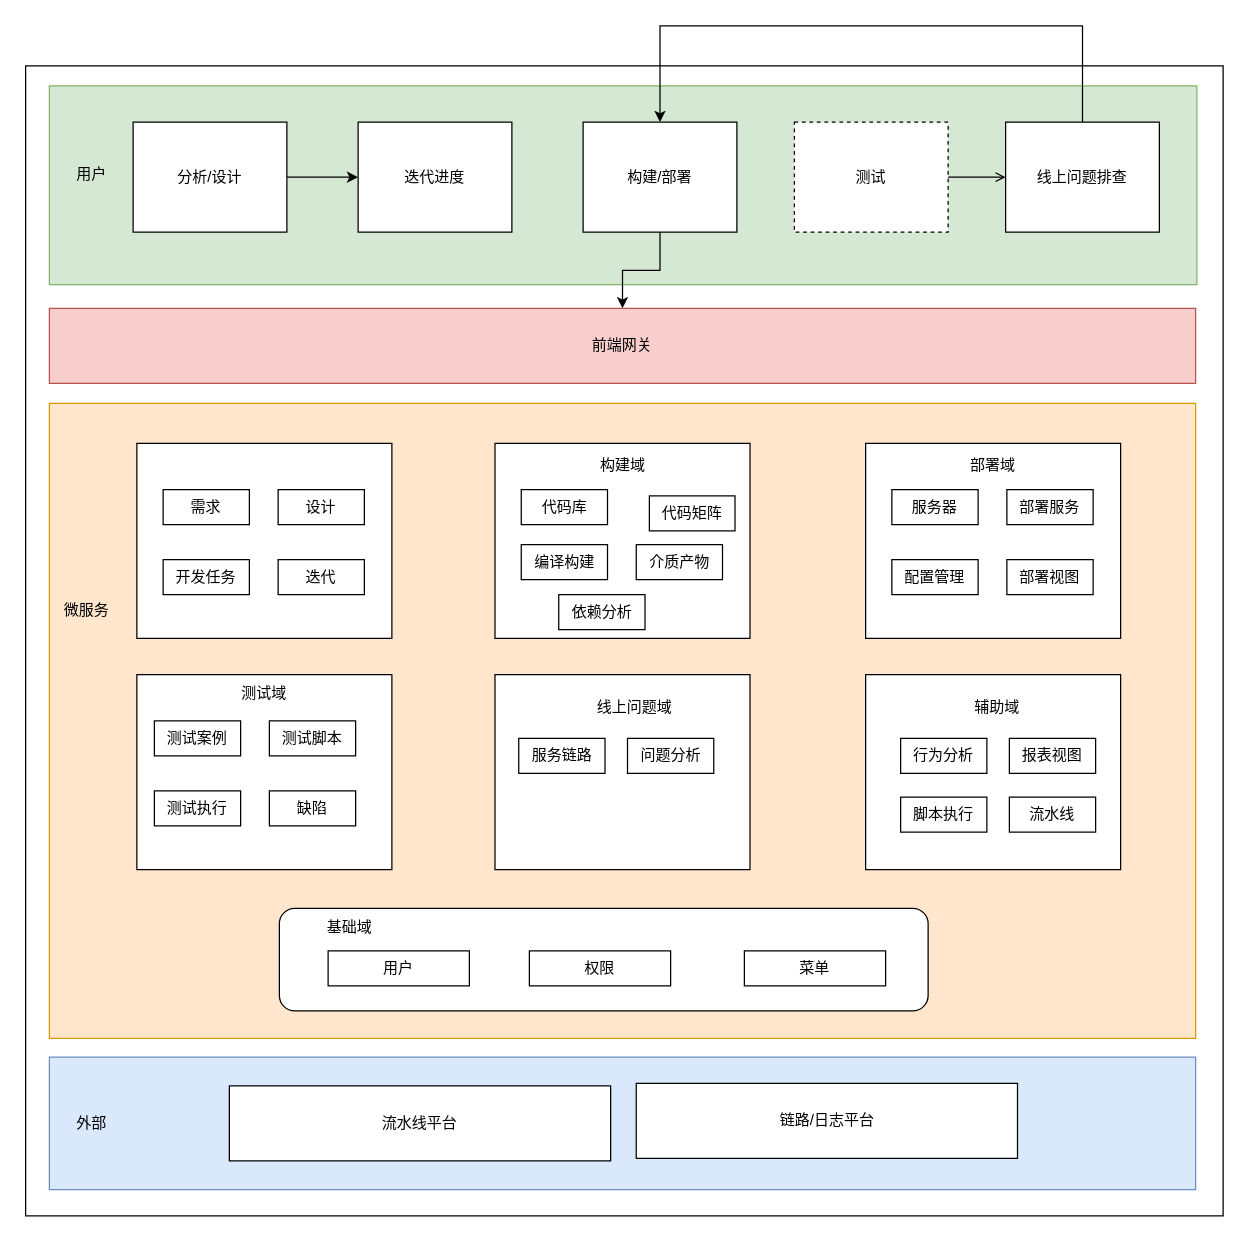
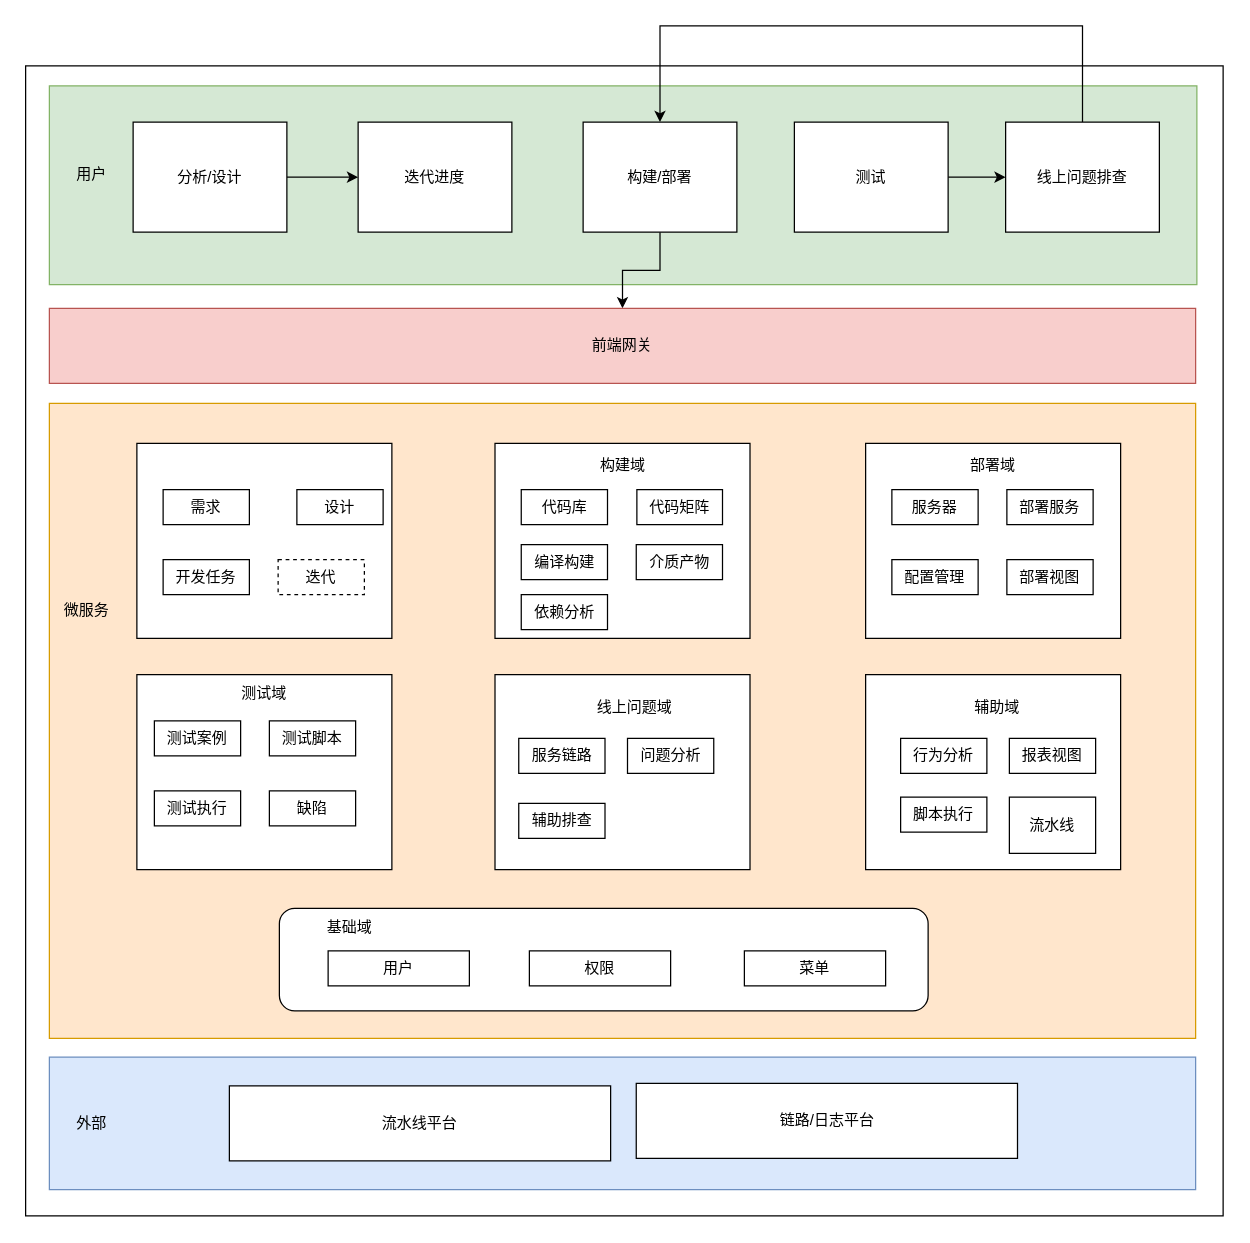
- <mxCell id="11" value="测试" style="rounded=0;whiteSpace=wrap;html=1;dashed=1;" parent="1" vertex="1"><mxGeometry x="635" y="97" width="123" height="88" as="geometry" /></mxCell>
+ <mxCell id="11" value="测试" style="rounded=0;whiteSpace=wrap;html=1;" parent="1" vertex="1"><mxGeometry x="635" y="97" width="123" height="88" as="geometry" /></mxCell>
- <mxCell id="10" value="" style="edgeStyle=orthogonalEdgeStyle;rounded=0;orthogonalLoop=1;jettySize=auto;html=1;endArrow=open;" parent="1" source="11" target="13" edge="1"><mxGeometry relative="1" as="geometry" /></mxCell>
+ <mxCell id="10" value="" style="edgeStyle=orthogonalEdgeStyle;rounded=0;orthogonalLoop=1;jettySize=auto;html=1;" parent="1" source="11" target="13" edge="1"><mxGeometry relative="1" as="geometry" /></mxCell>
- <mxCell id="19" value="设计" style="rounded=0;whiteSpace=wrap;html=1;" parent="1" vertex="1"><mxGeometry x="222" y="391" width="69" height="28" as="geometry" /></mxCell>
+ <mxCell id="19" value="设计" style="rounded=0;whiteSpace=wrap;html=1;" parent="1" vertex="1"><mxGeometry x="237" y="391" width="69" height="28" as="geometry" /></mxCell>
- <mxCell id="56" value="代码矩阵" style="rounded=0;whiteSpace=wrap;html=1;" vertex="1" parent="1"><mxGeometry x="519" y="396" width="68.5" height="28" as="geometry" /></mxCell>
+ <mxCell id="56" value="代码矩阵" style="rounded=0;whiteSpace=wrap;html=1;" vertex="1" parent="1"><mxGeometry x="509" y="391" width="68.5" height="28" as="geometry" /></mxCell>
- <mxCell id="21" value="迭代" style="rounded=0;whiteSpace=wrap;html=1;" parent="1" vertex="1"><mxGeometry x="222" y="447" width="69" height="28" as="geometry" /></mxCell>
+ <mxCell id="21" value="迭代" style="rounded=0;whiteSpace=wrap;html=1;dashed=1;" parent="1" vertex="1"><mxGeometry x="222" y="447" width="69" height="28" as="geometry" /></mxCell>
- <mxCell id="60" value="依赖分析" style="rounded=0;whiteSpace=wrap;html=1;" vertex="1" parent="1"><mxGeometry x="446.5" y="475" width="69" height="28" as="geometry" /></mxCell>
+ <mxCell id="60" value="依赖分析" style="rounded=0;whiteSpace=wrap;html=1;" vertex="1" parent="1"><mxGeometry x="416.5" y="475" width="69" height="28" as="geometry" /></mxCell>
- <mxCell id="44" value="流水线" style="rounded=0;whiteSpace=wrap;html=1;" parent="1" vertex="1"><mxGeometry x="807" y="637" width="69" height="28" as="geometry" /></mxCell>
+ <mxCell id="44" value="流水线" style="rounded=0;whiteSpace=wrap;html=1;" parent="1" vertex="1"><mxGeometry x="807" y="637" width="69" height="45" as="geometry" /></mxCell>
+ <mxCell id="38" value="辅助排查" style="rounded=0;whiteSpace=wrap;html=1;" parent="1" vertex="1"><mxGeometry x="414.5" y="642" width="69" height="28" as="geometry" /></mxCell>
